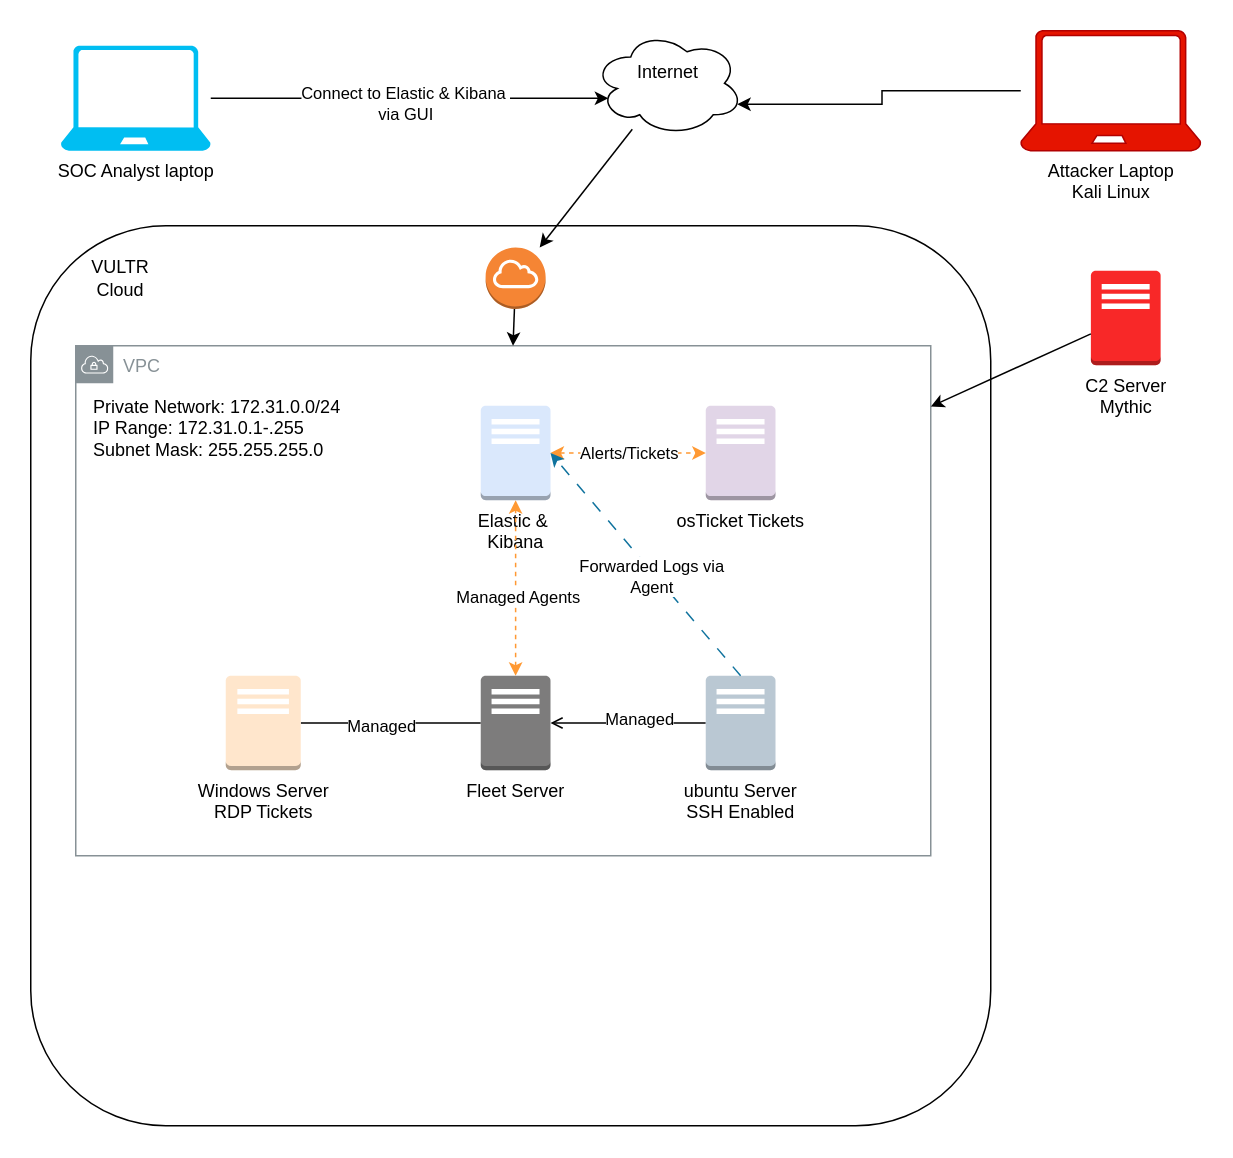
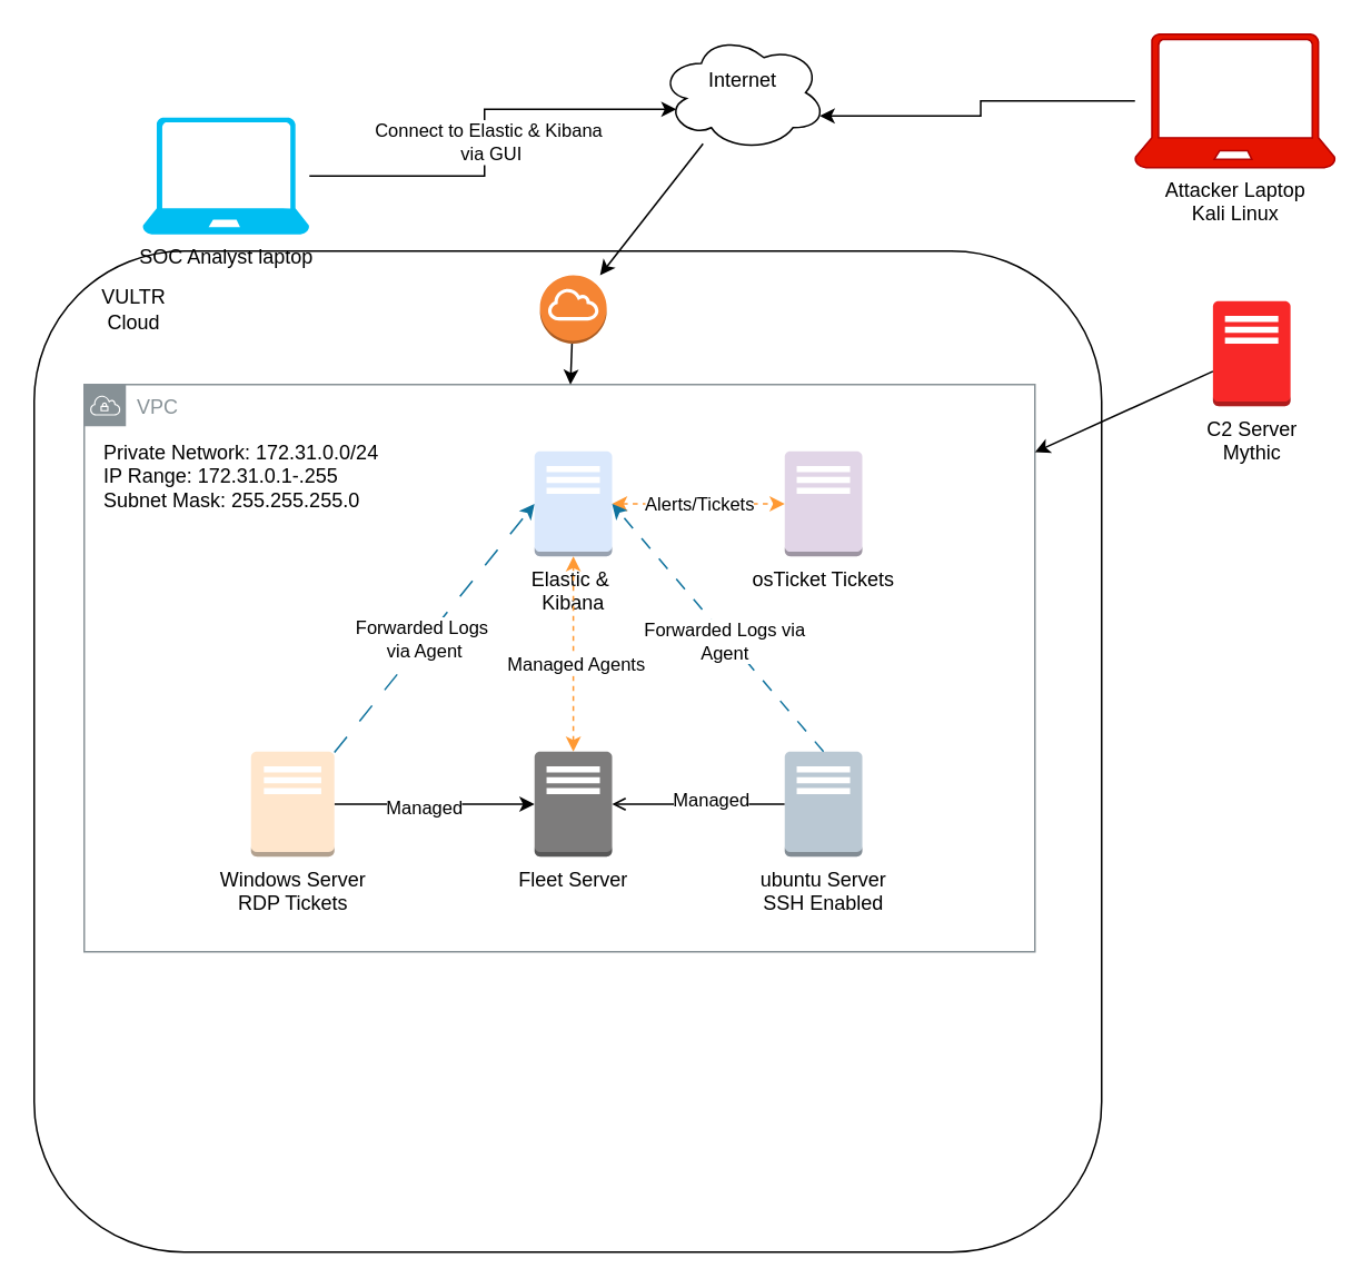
- <mxCell id="28" value="SOC Analyst laptop" style="verticalLabelPosition=bottom;html=1;verticalAlign=top;align=center;strokeColor=none;fillColor=#00BEF2;shape=mxgraph.azure.laptop;pointerEvents=1;" parent="1" vertex="1"><mxGeometry x="40" width="100" height="70" as="geometry" y="30" /></mxCell>
+ <mxCell id="28" value="SOC Analyst laptop" style="verticalLabelPosition=bottom;html=1;verticalAlign=top;align=center;strokeColor=none;fillColor=#00BEF2;shape=mxgraph.azure.laptop;pointerEvents=1;" parent="1" vertex="1"><mxGeometry x="85" y="70" width="100" height="70" as="geometry" /></mxCell>
+ <mxCell id="19" style="rounded=0;orthogonalLoop=1;jettySize=auto;html=1;entryX=0;entryY=0.5;entryDx=0;entryDy=0;entryPerimeter=0;dashed=1;dashPattern=12 12;fillColor=#b1ddf0;strokeColor=#10739e;" parent="1" source="9" target="6" edge="1"><mxGeometry relative="1" as="geometry" /></mxCell>
+ <mxCell id="20" value="Forwarded Logs&amp;nbsp;&lt;div&gt;via Agent&lt;/div&gt;" style="edgeLabel;html=1;align=center;verticalAlign=middle;resizable=0;points=[];" parent="19" vertex="1" connectable="0"><mxGeometry x="-0.106" y="1" relative="1" as="geometry"><mxPoint as="offset" /></mxGeometry></mxCell>
- <mxCell id="7" style="edgeStyle=orthogonalEdgeStyle;rounded=0;orthogonalLoop=1;jettySize=auto;html=1;exitX=1;exitY=0.5;exitDx=0;exitDy=0;exitPerimeter=0;endArrow=none;" parent="1" source="9" target="15" edge="1"><mxGeometry relative="1" as="geometry" /></mxCell>
+ <mxCell id="7" style="edgeStyle=orthogonalEdgeStyle;rounded=0;orthogonalLoop=1;jettySize=auto;html=1;exitX=1;exitY=0.5;exitDx=0;exitDy=0;exitPerimeter=0;" parent="1" source="9" target="15" edge="1"><mxGeometry relative="1" as="geometry" /></mxCell>
